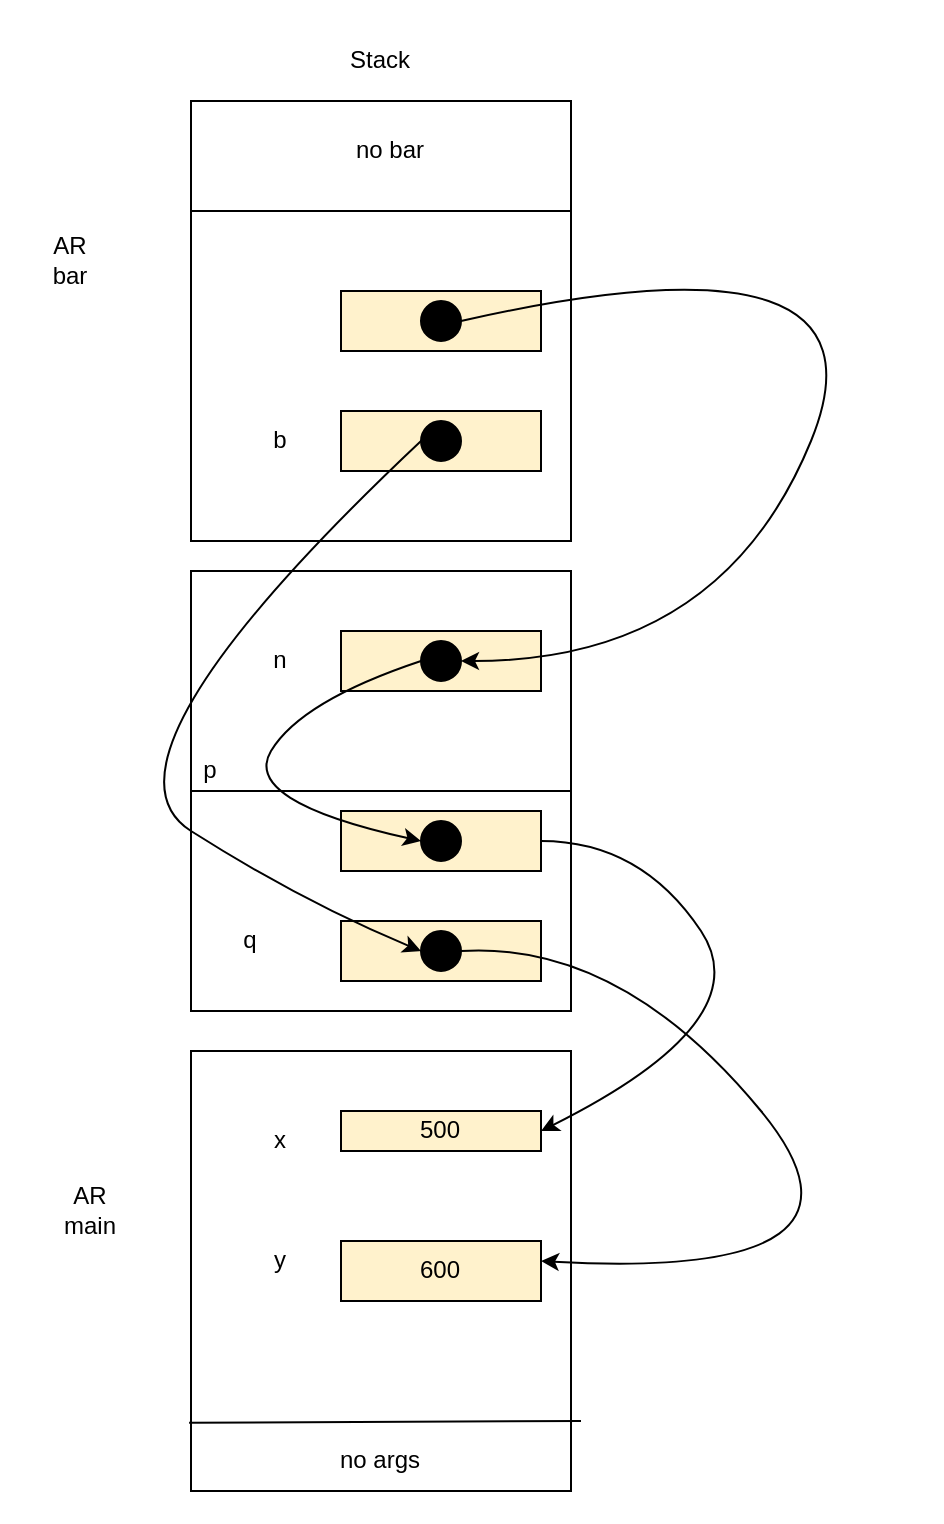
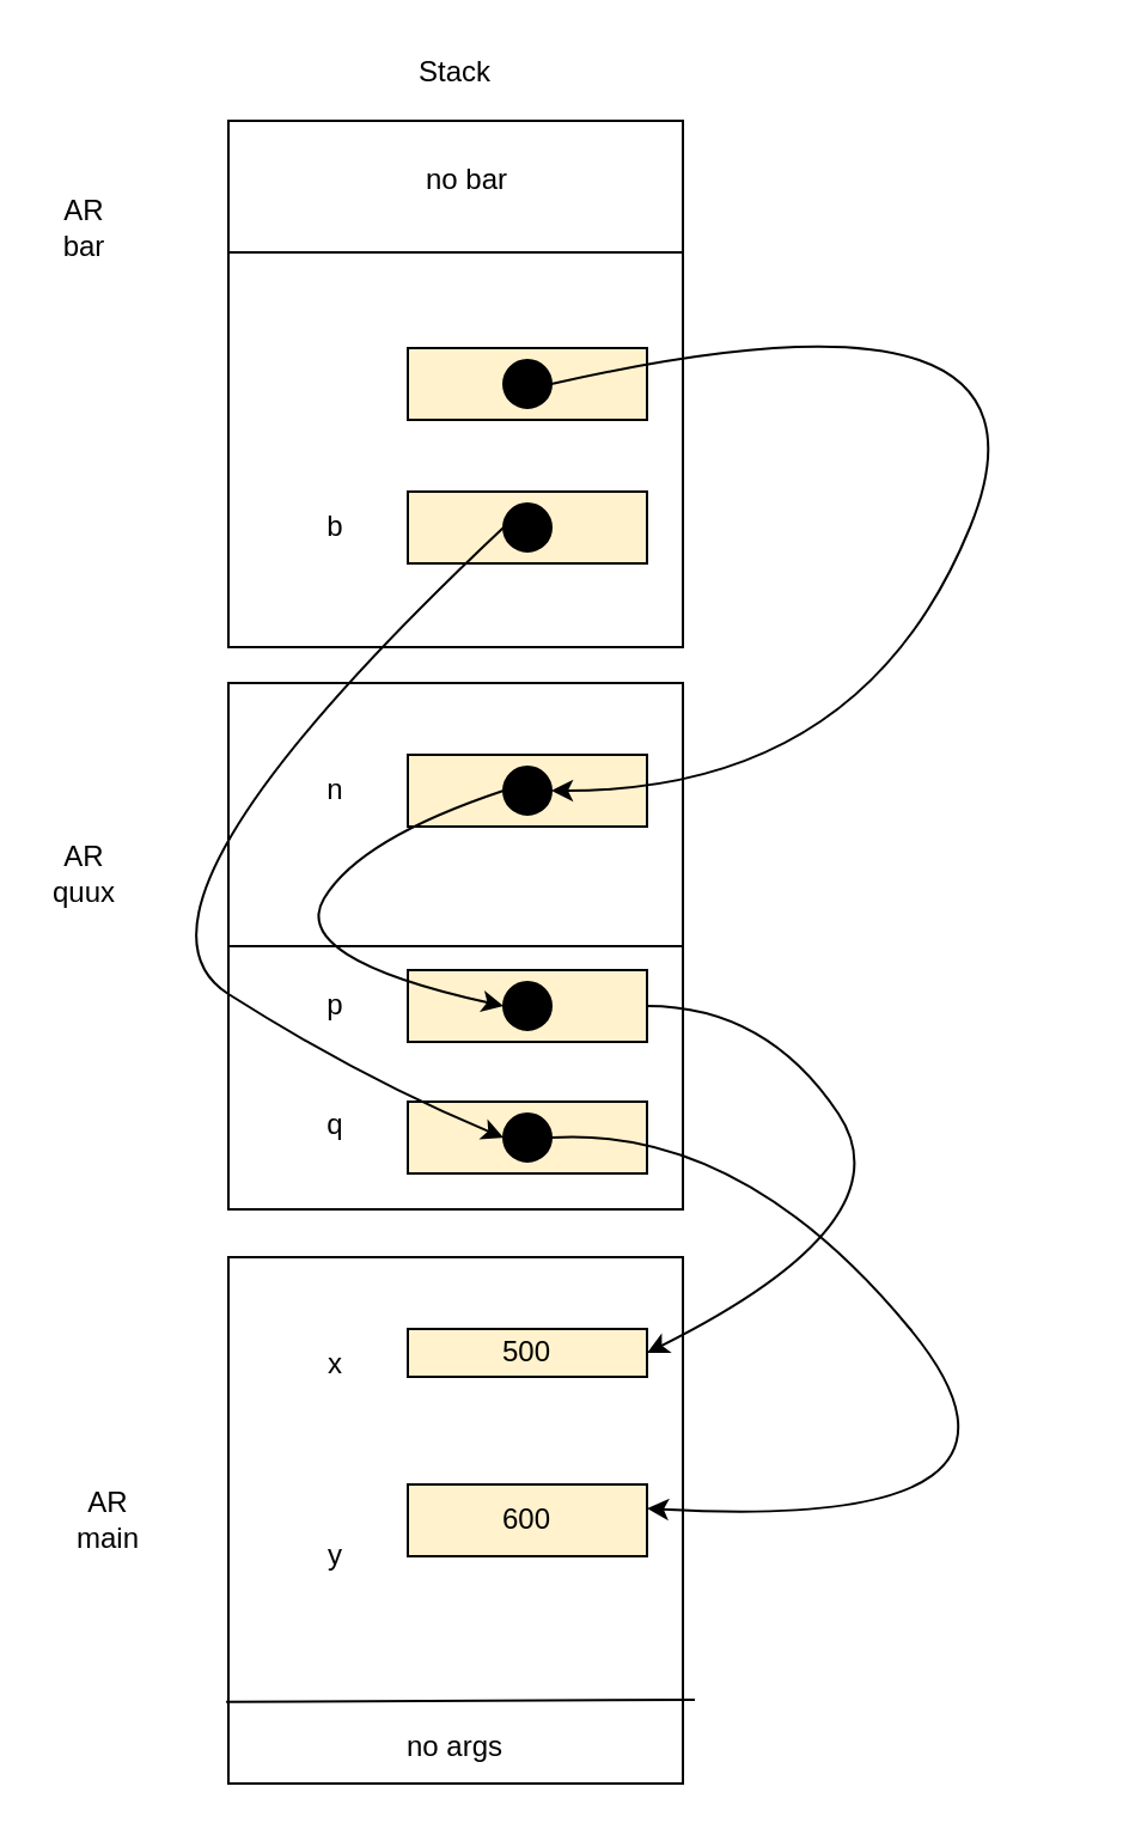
- <mxCell id="5" value="AR bar" style="text;html=1;strokeColor=none;fillColor=none;align=center;verticalAlign=middle;whiteSpace=wrap;rounded=0;" vertex="1" parent="1"><mxGeometry x="20" y="120" width="30" height="20" as="geometry" /></mxCell>
+ <mxCell id="5" value="AR bar" style="text;html=1;strokeColor=none;fillColor=none;align=center;verticalAlign=middle;whiteSpace=wrap;rounded=0;" vertex="1" parent="1"><mxGeometry x="20" y="85" width="30" height="20" as="geometry" /></mxCell>
+ <mxCell id="11" value="AR quux" style="text;html=1;strokeColor=none;fillColor=none;align=center;verticalAlign=middle;whiteSpace=wrap;rounded=0;" vertex="1" parent="1"><mxGeometry x="20" y="355" width="30" height="20" as="geometry" /></mxCell>
- <mxCell id="17" value="p" style="text;html=1;strokeColor=none;fillColor=none;align=center;verticalAlign=middle;whiteSpace=wrap;rounded=0;" vertex="1" parent="1"><mxGeometry x="85" y="375" width="40" height="20" as="geometry" /></mxCell>
+ <mxCell id="17" value="p" style="text;html=1;strokeColor=none;fillColor=none;align=center;verticalAlign=middle;whiteSpace=wrap;rounded=0;" vertex="1" parent="1"><mxGeometry x="120" y="410" width="40" height="20" as="geometry" /></mxCell>
- <mxCell id="18" value="q" style="text;html=1;strokeColor=none;fillColor=none;align=center;verticalAlign=middle;whiteSpace=wrap;rounded=0;" vertex="1" parent="1"><mxGeometry x="105" y="460" width="40" height="20" as="geometry" /></mxCell>
+ <mxCell id="18" value="q" style="text;html=1;strokeColor=none;fillColor=none;align=center;verticalAlign=middle;whiteSpace=wrap;rounded=0;" vertex="1" parent="1"><mxGeometry x="120" y="460" width="40" height="20" as="geometry" /></mxCell>
- <mxCell id="8" value="AR main" style="text;html=1;strokeColor=none;fillColor=none;align=center;verticalAlign=middle;whiteSpace=wrap;rounded=0;" vertex="1" parent="1"><mxGeometry x="30" y="595" width="30" height="20" as="geometry" /></mxCell>
+ <mxCell id="8" value="AR main" style="text;html=1;strokeColor=none;fillColor=none;align=center;verticalAlign=middle;whiteSpace=wrap;rounded=0;" vertex="1" parent="1"><mxGeometry x="30" y="625" width="30" height="20" as="geometry" /></mxCell>
- <mxCell id="14" value="y" style="text;html=1;strokeColor=none;fillColor=none;align=center;verticalAlign=middle;whiteSpace=wrap;rounded=0;" vertex="1" parent="1"><mxGeometry x="120" y="620" width="40" height="20" as="geometry" /></mxCell>
+ <mxCell id="14" value="y" style="text;html=1;strokeColor=none;fillColor=none;align=center;verticalAlign=middle;whiteSpace=wrap;rounded=0;" vertex="1" parent="1"><mxGeometry x="120" y="640" width="40" height="20" as="geometry" /></mxCell>
